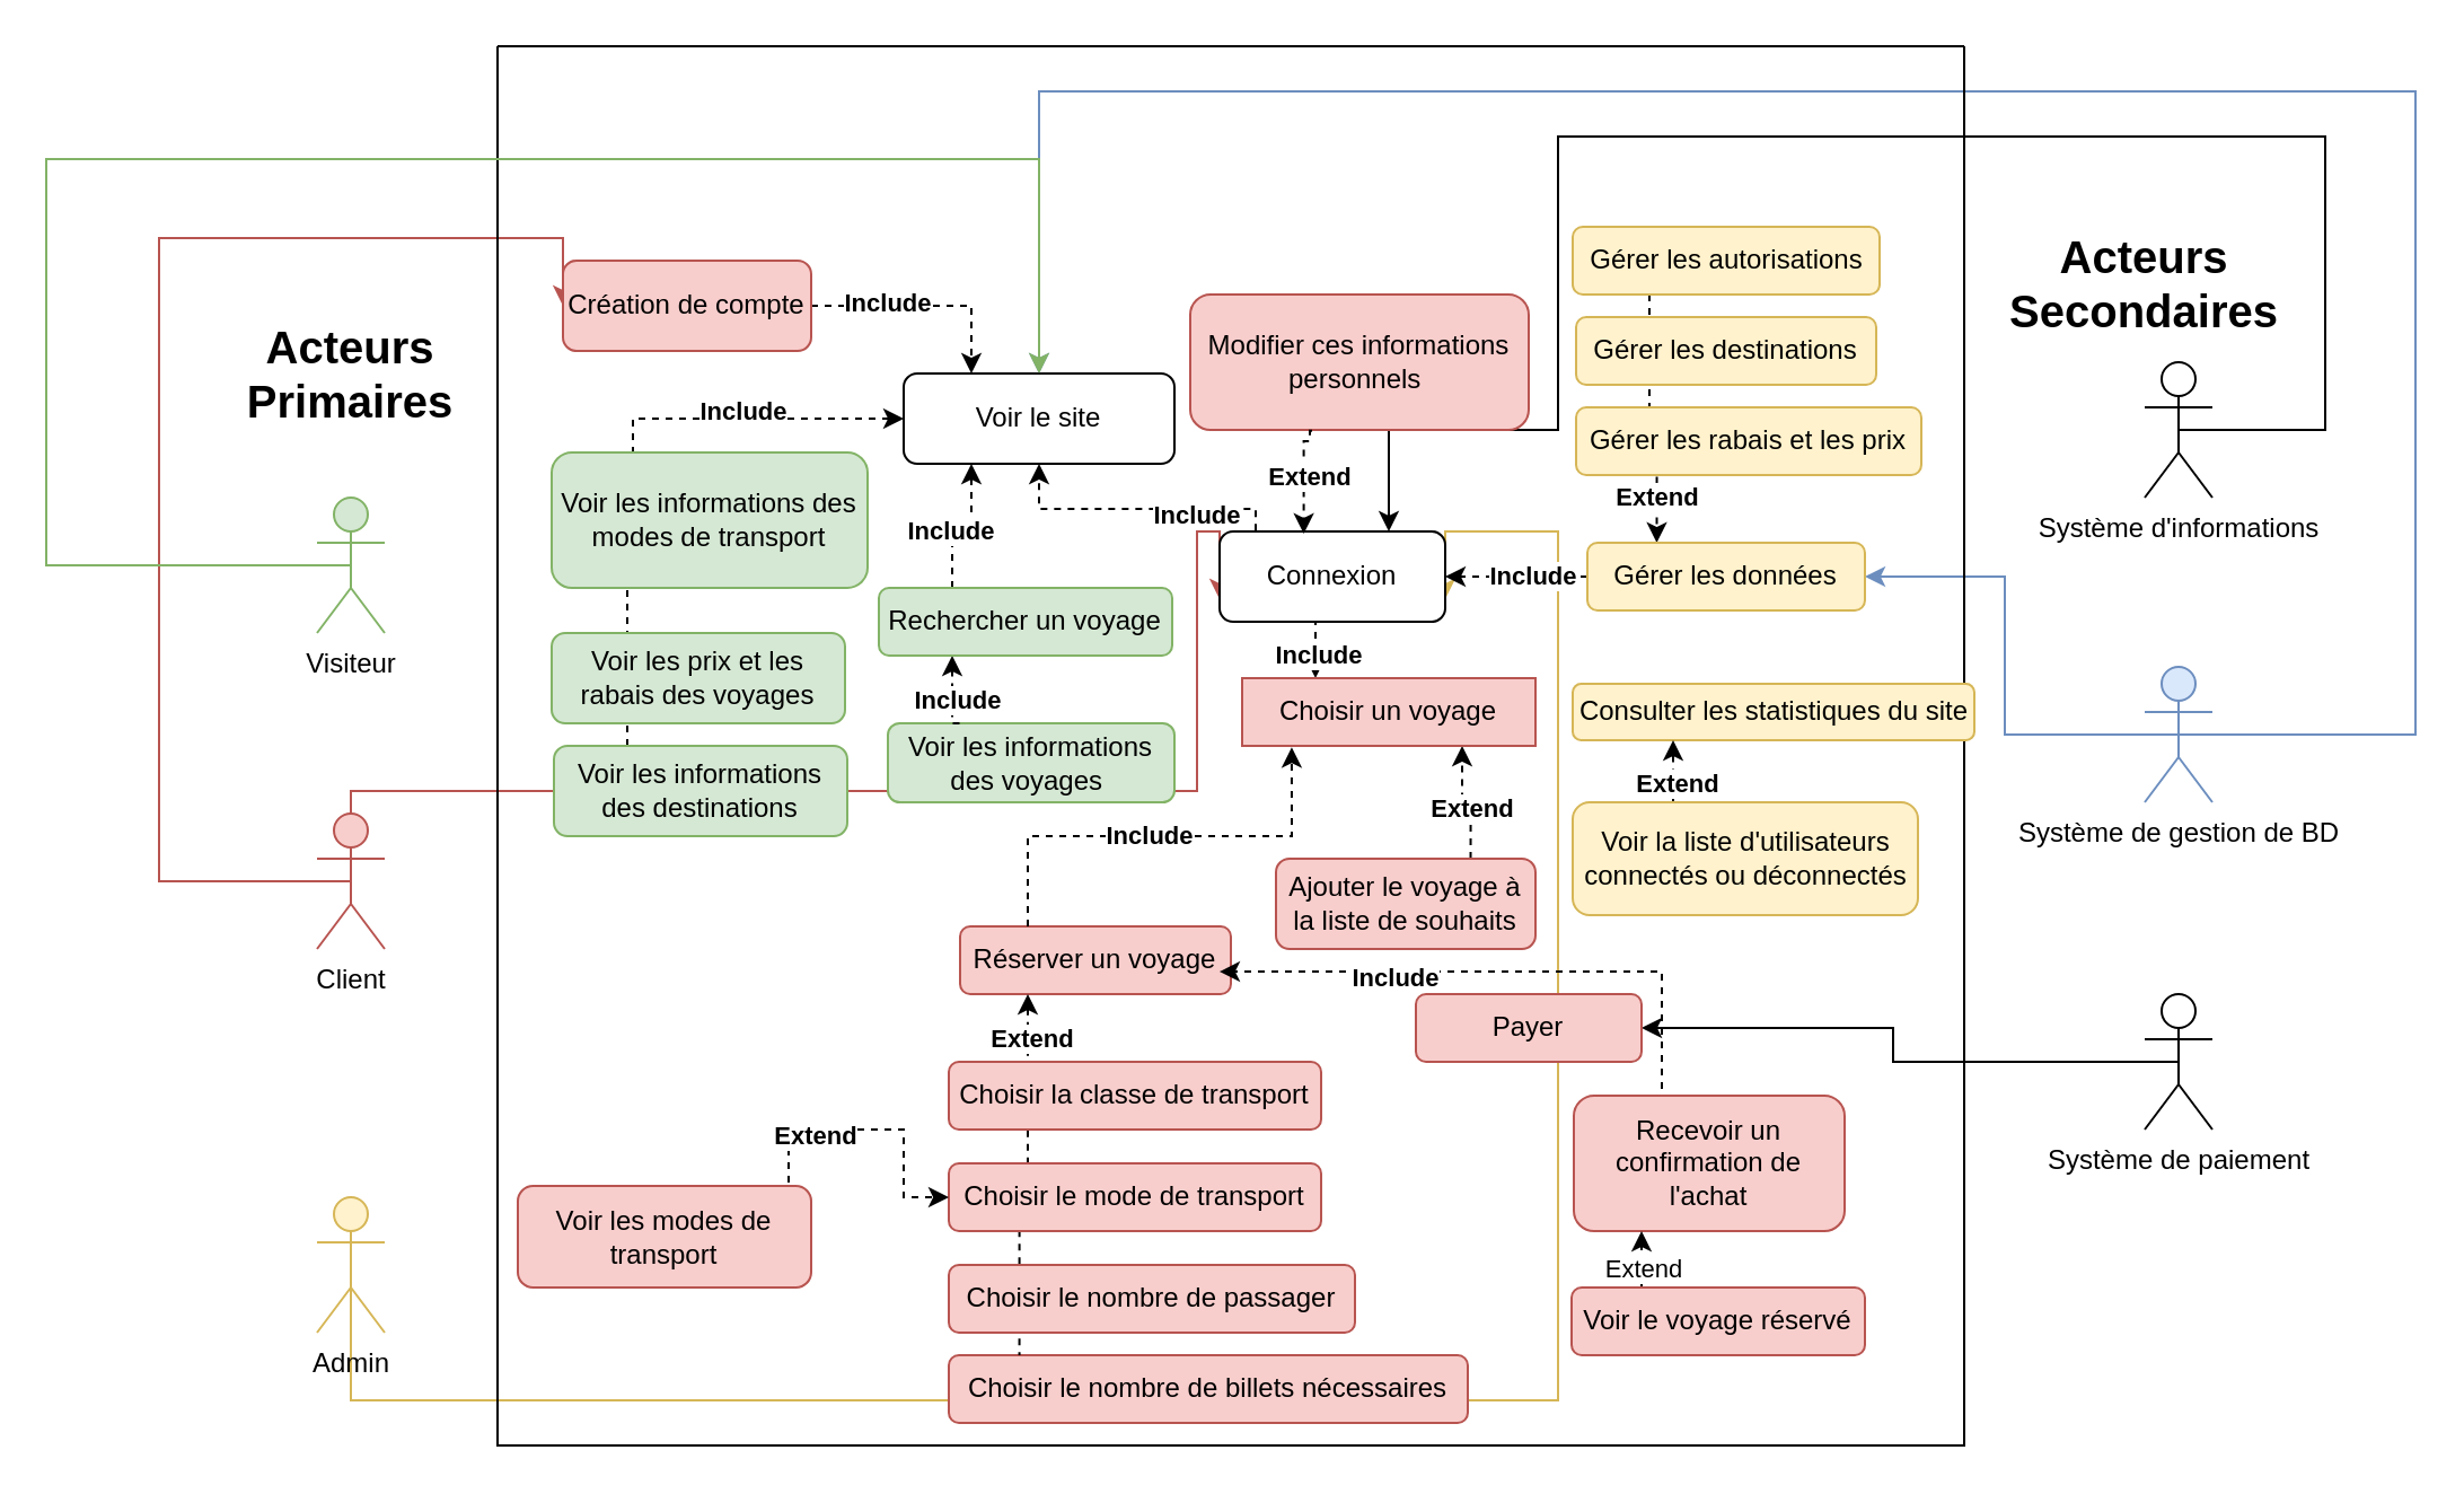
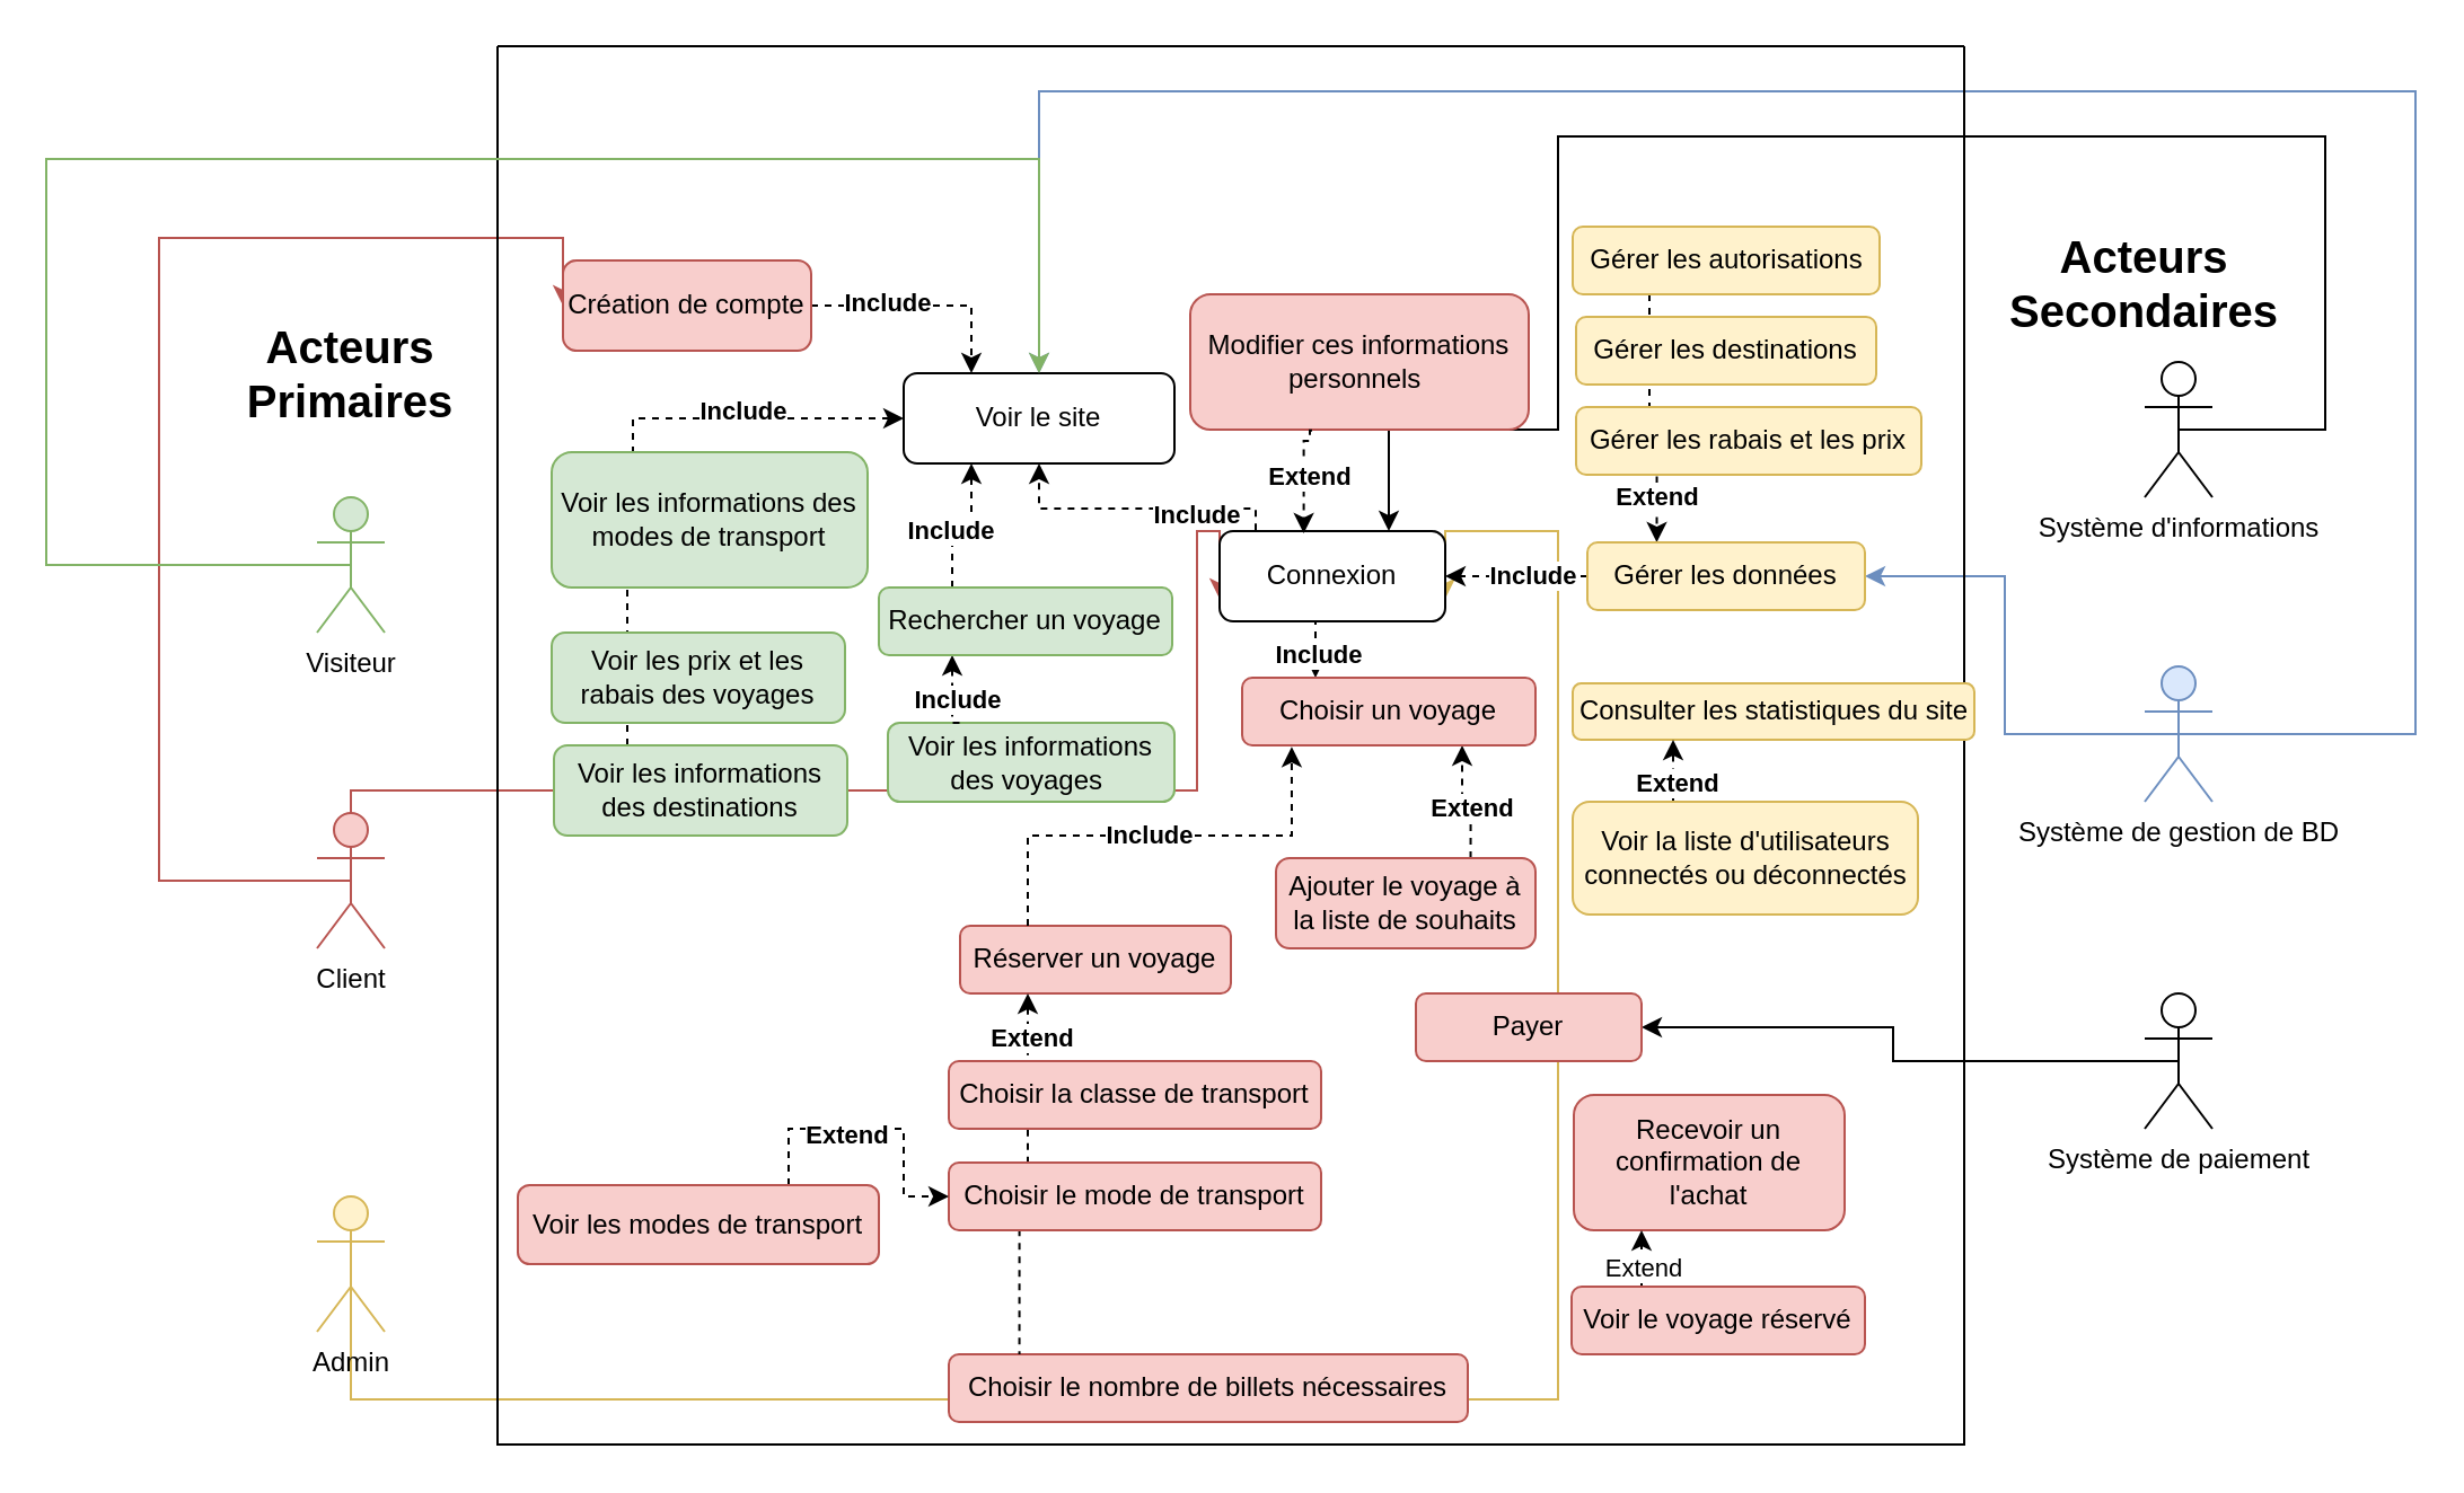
- <mxCell id="49" value="Choisir un voyage" style="whiteSpace=wrap;html=1;fillColor=#f8cecc;strokeColor=#b85450;rounded=0;" vertex="1" parent="16"><mxGeometry x="330" y="280" width="130" height="30" as="geometry" /></mxCell>
+ <mxCell id="49" value="Choisir un voyage" style="rounded=1;whiteSpace=wrap;html=1;fillColor=#f8cecc;strokeColor=#b85450;" vertex="1" parent="16"><mxGeometry x="330" y="280" width="130" height="30" as="geometry" /></mxCell>
- <mxCell id="56" style="edgeStyle=orthogonalEdgeStyle;rounded=0;orthogonalLoop=1;jettySize=auto;html=1;exitX=0.25;exitY=0;exitDx=0;exitDy=0;dashed=1;entryX=0.958;entryY=0.667;entryDx=0;entryDy=0;entryPerimeter=0;" edge="1" parent="16" source="58" target="38"><mxGeometry relative="1" as="geometry"><mxPoint x="330" y="420" as="targetPoint" /><Array as="points"><mxPoint x="516" y="465" /><mxPoint x="516" y="410" /></Array></mxGeometry></mxCell>
- <mxCell id="57" value="&lt;b&gt;Include&lt;/b&gt;" style="edgeLabel;html=1;align=center;verticalAlign=middle;resizable=0;points=[];" vertex="1" connectable="0" parent="56"><mxGeometry x="0.408" y="2" relative="1" as="geometry"><mxPoint as="offset" /></mxGeometry></mxCell>
- <mxCell id="48" value="Voir les modes de transport" style="rounded=1;whiteSpace=wrap;html=1;fillColor=#f8cecc;strokeColor=#b85450;" vertex="1" parent="16"><mxGeometry x="9" y="505" width="130" height="45" as="geometry" /></mxCell>
+ <mxCell id="48" value="Voir les modes de transport" style="rounded=1;whiteSpace=wrap;html=1;fillColor=#f8cecc;strokeColor=#b85450;" vertex="1" parent="16"><mxGeometry x="9" y="505" width="160" height="35" as="geometry" /></mxCell>
- <mxCell id="74" value="Choisir le nombre de passager" style="rounded=1;whiteSpace=wrap;html=1;fillColor=#f8cecc;strokeColor=#b85450;" vertex="1" parent="16"><mxGeometry x="200" y="540" width="180" height="30" as="geometry" /></mxCell>
